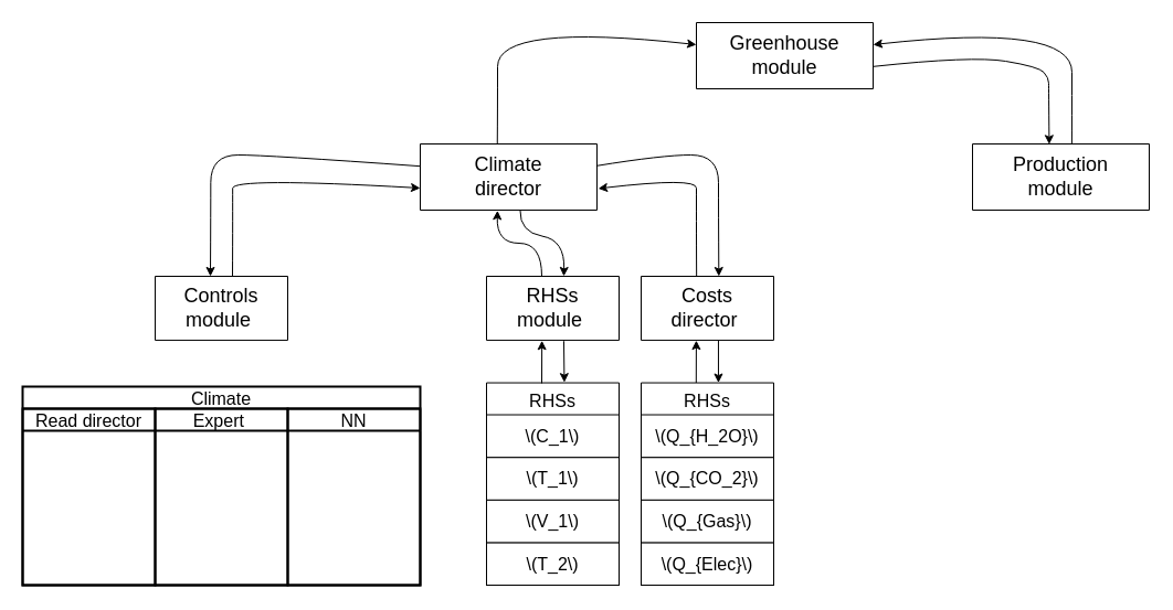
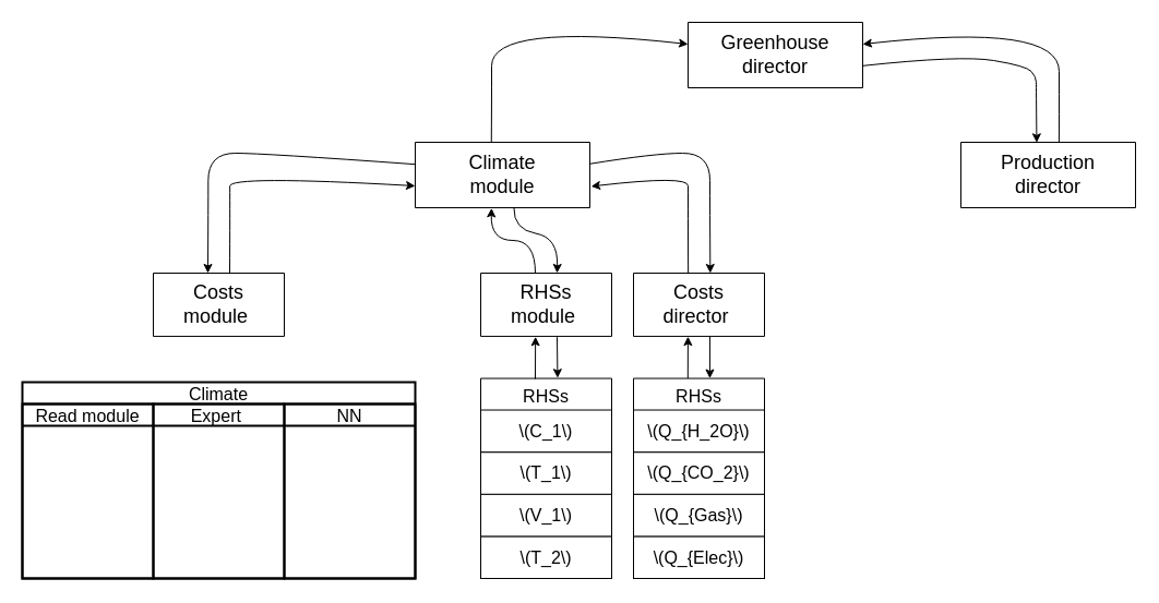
- <mxCell id="4" value="&lt;span style=&quot;font-size: 18px&quot;&gt;Greenhouse&lt;br&gt;module&lt;br&gt;&lt;/span&gt;" style="text;html=1;strokeColor=none;fillColor=none;align=center;verticalAlign=middle;whiteSpace=wrap;rounded=0;labelBackgroundColor=none;fontColor=#000000;" vertex="1" parent="2"><mxGeometry width="160" height="60" as="geometry" /></mxCell>
+ <mxCell id="4" value="&lt;span style=&quot;font-size: 18px&quot;&gt;Greenhouse&lt;br&gt;director&lt;br&gt;&lt;/span&gt;" style="text;html=1;strokeColor=none;fillColor=none;align=center;verticalAlign=middle;whiteSpace=wrap;rounded=0;labelBackgroundColor=none;fontColor=#000000;" vertex="1" parent="2"><mxGeometry width="160" height="60" as="geometry" /></mxCell>
- <mxCell id="7" value="&lt;span style=&quot;font-size: 18px&quot;&gt;Climate&lt;br&gt;director&lt;br&gt;&lt;/span&gt;" style="text;html=1;strokeColor=none;fillColor=none;align=center;verticalAlign=middle;whiteSpace=wrap;rounded=0;labelBackgroundColor=none;fontColor=#000000;" vertex="1" parent="5"><mxGeometry width="160" height="60" as="geometry" /></mxCell>
+ <mxCell id="7" value="&lt;span style=&quot;font-size: 18px&quot;&gt;Climate&lt;br&gt;module&lt;br&gt;&lt;/span&gt;" style="text;html=1;strokeColor=none;fillColor=none;align=center;verticalAlign=middle;whiteSpace=wrap;rounded=0;labelBackgroundColor=none;fontColor=#000000;" vertex="1" parent="5"><mxGeometry width="160" height="60" as="geometry" /></mxCell>
- <mxCell id="10" value="&lt;span style=&quot;font-size: 18px&quot;&gt;Production&lt;br&gt;module&lt;br&gt;&lt;/span&gt;" style="text;html=1;strokeColor=none;fillColor=none;align=center;verticalAlign=middle;whiteSpace=wrap;rounded=0;labelBackgroundColor=none;fontColor=#000000;" vertex="1" parent="8"><mxGeometry width="160" height="60" as="geometry" /></mxCell>
+ <mxCell id="10" value="&lt;span style=&quot;font-size: 18px&quot;&gt;Production&lt;br&gt;director&lt;br&gt;&lt;/span&gt;" style="text;html=1;strokeColor=none;fillColor=none;align=center;verticalAlign=middle;whiteSpace=wrap;rounded=0;labelBackgroundColor=none;fontColor=#000000;" vertex="1" parent="8"><mxGeometry width="160" height="60" as="geometry" /></mxCell>
- <mxCell id="42" value="&lt;span style=&quot;font-size: 18px&quot;&gt;Controls&lt;br&gt;module&amp;nbsp;&lt;br&gt;&lt;/span&gt;" style="text;html=1;strokeColor=none;fillColor=none;align=center;verticalAlign=middle;whiteSpace=wrap;rounded=0;labelBackgroundColor=none;fontColor=#000000;" vertex="1" parent="40"><mxGeometry width="120" height="57.931" as="geometry" /></mxCell>
+ <mxCell id="42" value="&lt;span style=&quot;font-size: 18px&quot;&gt;Costs&lt;br&gt;module&amp;nbsp;&lt;br&gt;&lt;/span&gt;" style="text;html=1;strokeColor=none;fillColor=none;align=center;verticalAlign=middle;whiteSpace=wrap;rounded=0;labelBackgroundColor=none;fontColor=#000000;" vertex="1" parent="40"><mxGeometry width="120" height="57.931" as="geometry" /></mxCell>
- <mxCell id="44" value="Read director" style="swimlane;startSize=20;labelBackgroundColor=none;labelBorderColor=none;fontSize=16;fontColor=#000000;strokeColor=default;strokeWidth=2;fillColor=none;fontStyle=0" vertex="1" parent="43"><mxGeometry y="20" width="120" height="160" as="geometry" /></mxCell>
+ <mxCell id="44" value="Read module" style="swimlane;startSize=20;labelBackgroundColor=none;labelBorderColor=none;fontSize=16;fontColor=#000000;strokeColor=default;strokeWidth=2;fillColor=none;fontStyle=0" vertex="1" parent="43"><mxGeometry y="20" width="120" height="160" as="geometry" /></mxCell>
